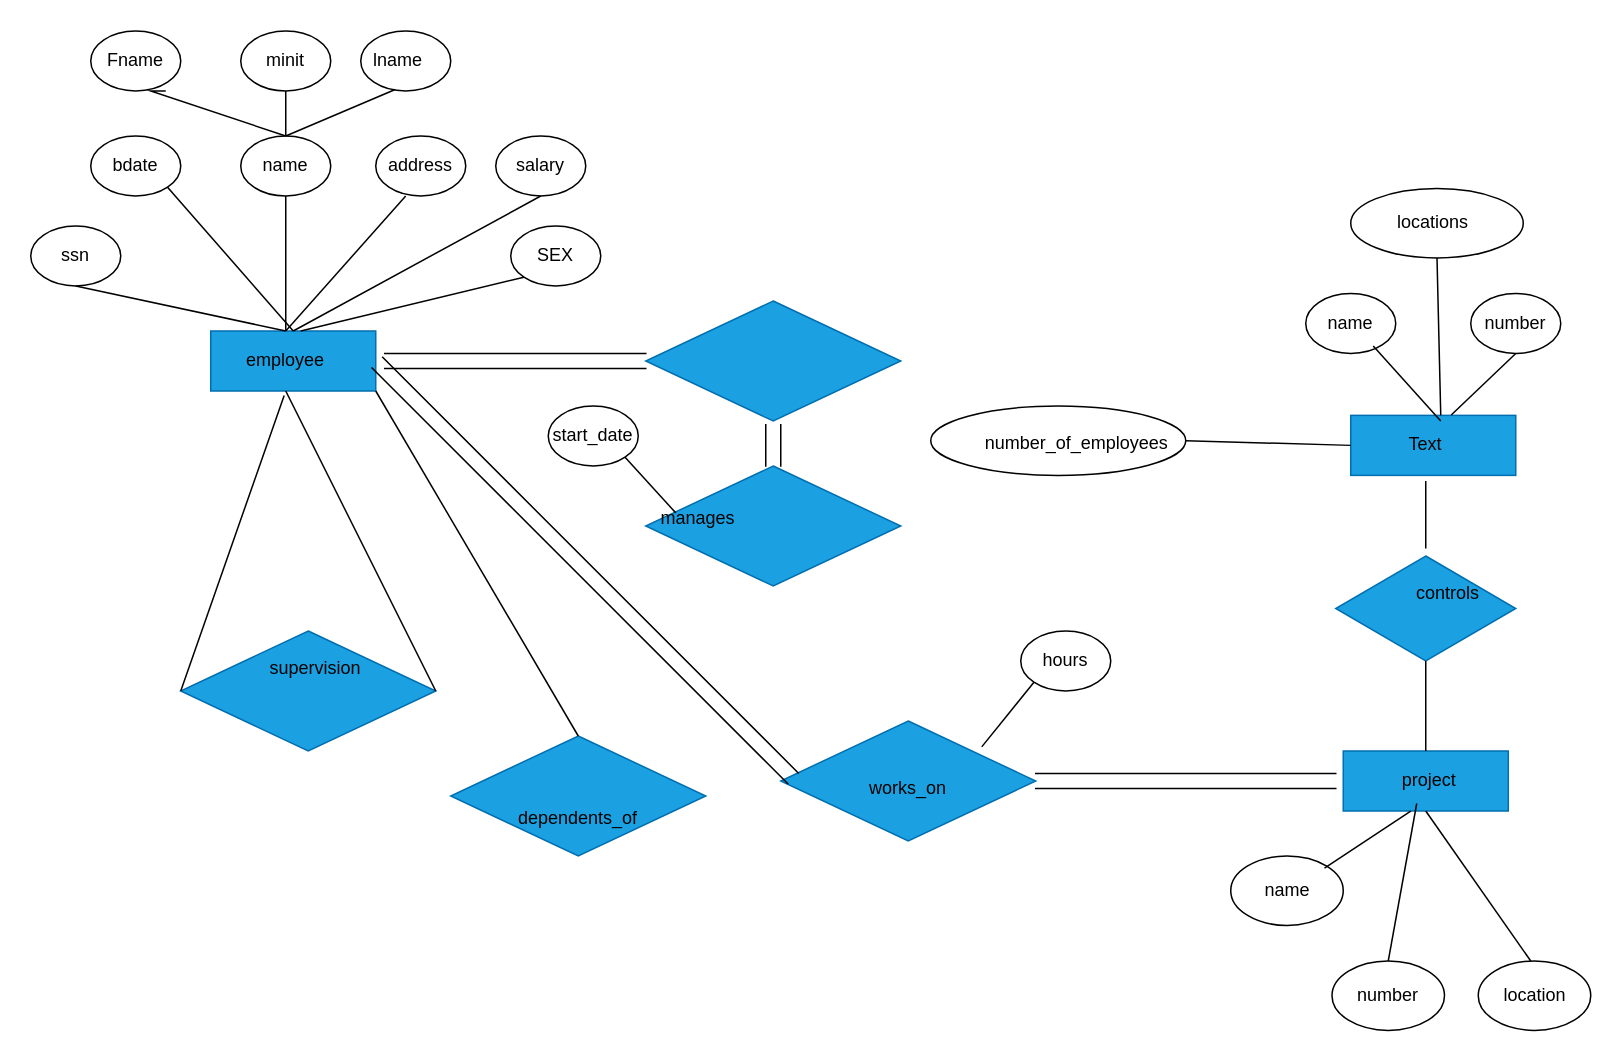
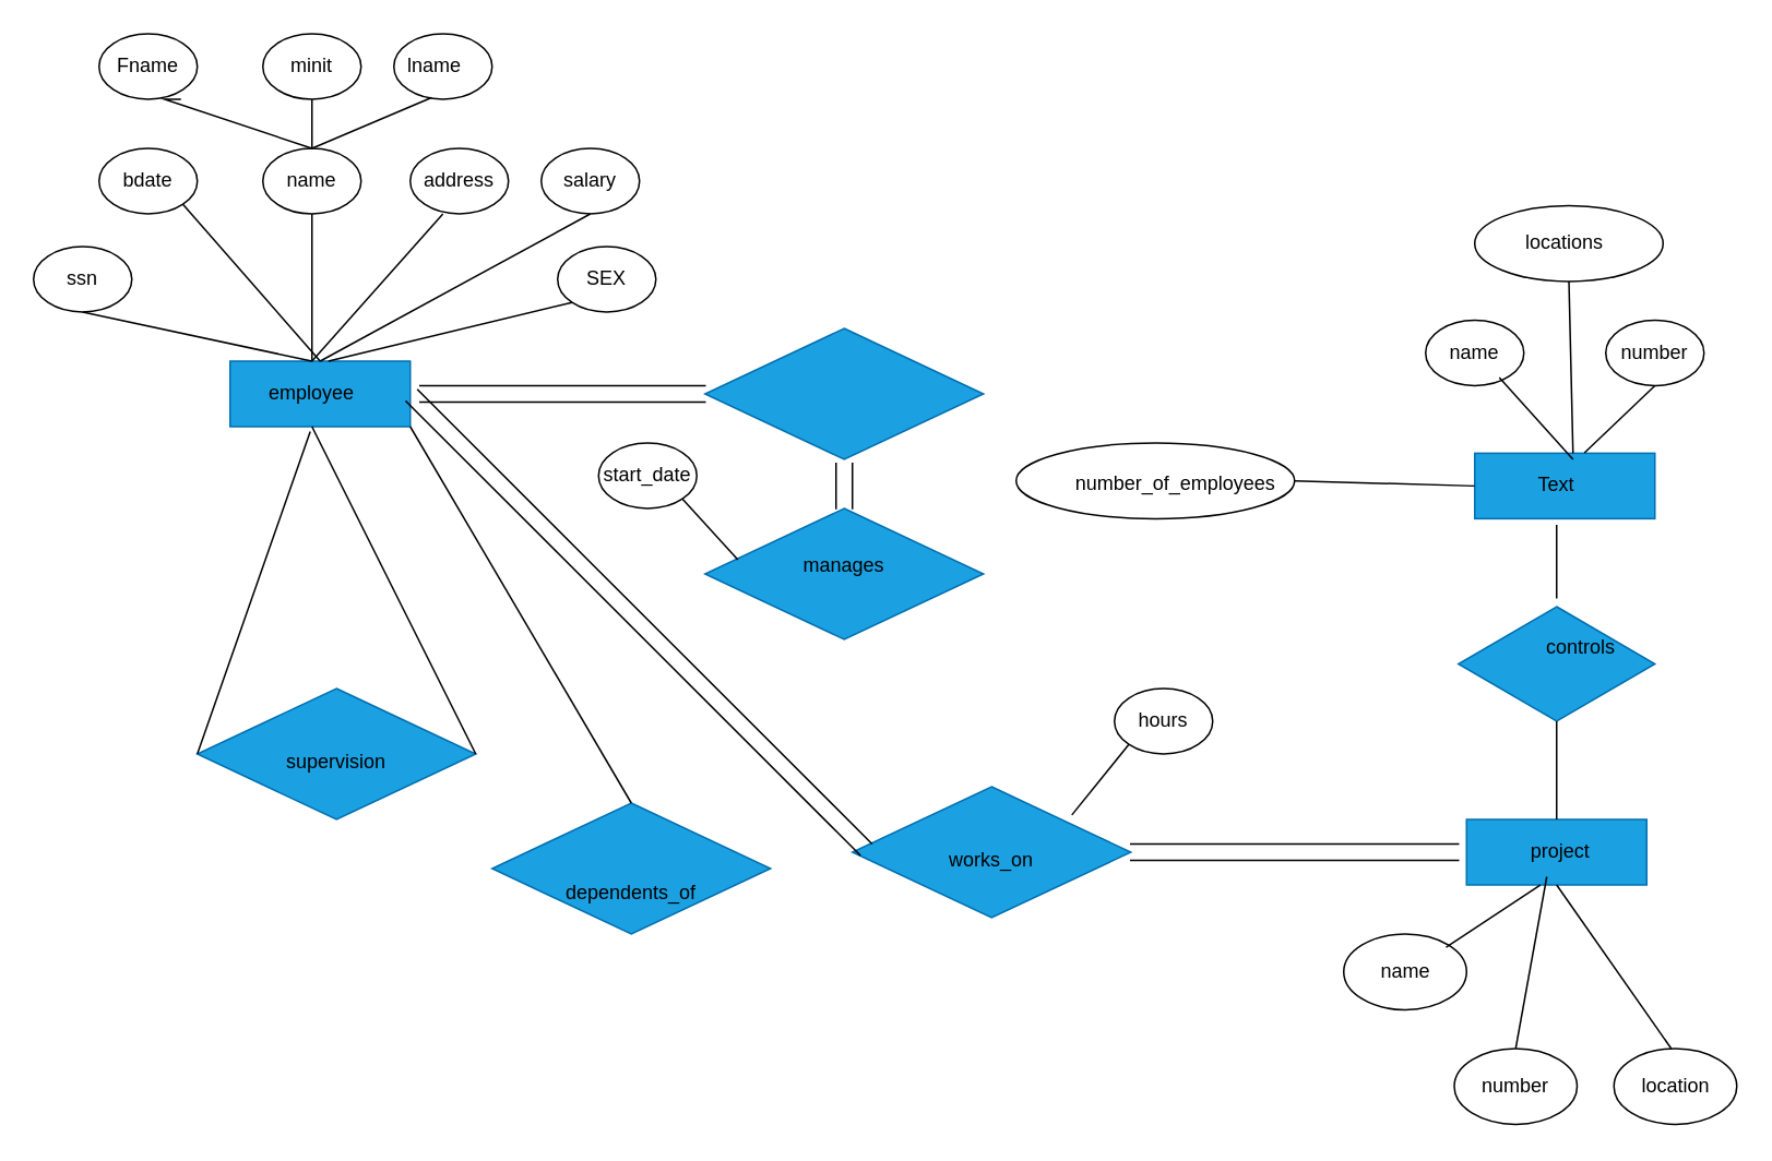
- <mxCell id="55" value="manages" style="text;html=1;strokeColor=none;fillColor=none;align=center;verticalAlign=middle;whiteSpace=wrap;rounded=0;" vertex="1" parent="1"><mxGeometry x="435" y="330" width="60" height="30" as="geometry" /></mxCell>
+ <mxCell id="55" value="manages" style="text;html=1;strokeColor=none;fillColor=none;align=center;verticalAlign=middle;whiteSpace=wrap;rounded=0;" vertex="1" parent="1"><mxGeometry x="485" y="330" width="60" height="30" as="geometry" /></mxCell>
- <mxCell id="45" value="supervision" style="text;html=1;strokeColor=none;fillColor=none;align=center;verticalAlign=middle;whiteSpace=wrap;rounded=0;" vertex="1" parent="1"><mxGeometry x="180" y="430" width="60" height="30" as="geometry" /></mxCell>
+ <mxCell id="45" value="supervision" style="text;html=1;strokeColor=none;fillColor=none;align=center;verticalAlign=middle;whiteSpace=wrap;rounded=0;" vertex="1" parent="1"><mxGeometry x="175" y="450" width="60" height="30" as="geometry" /></mxCell>
